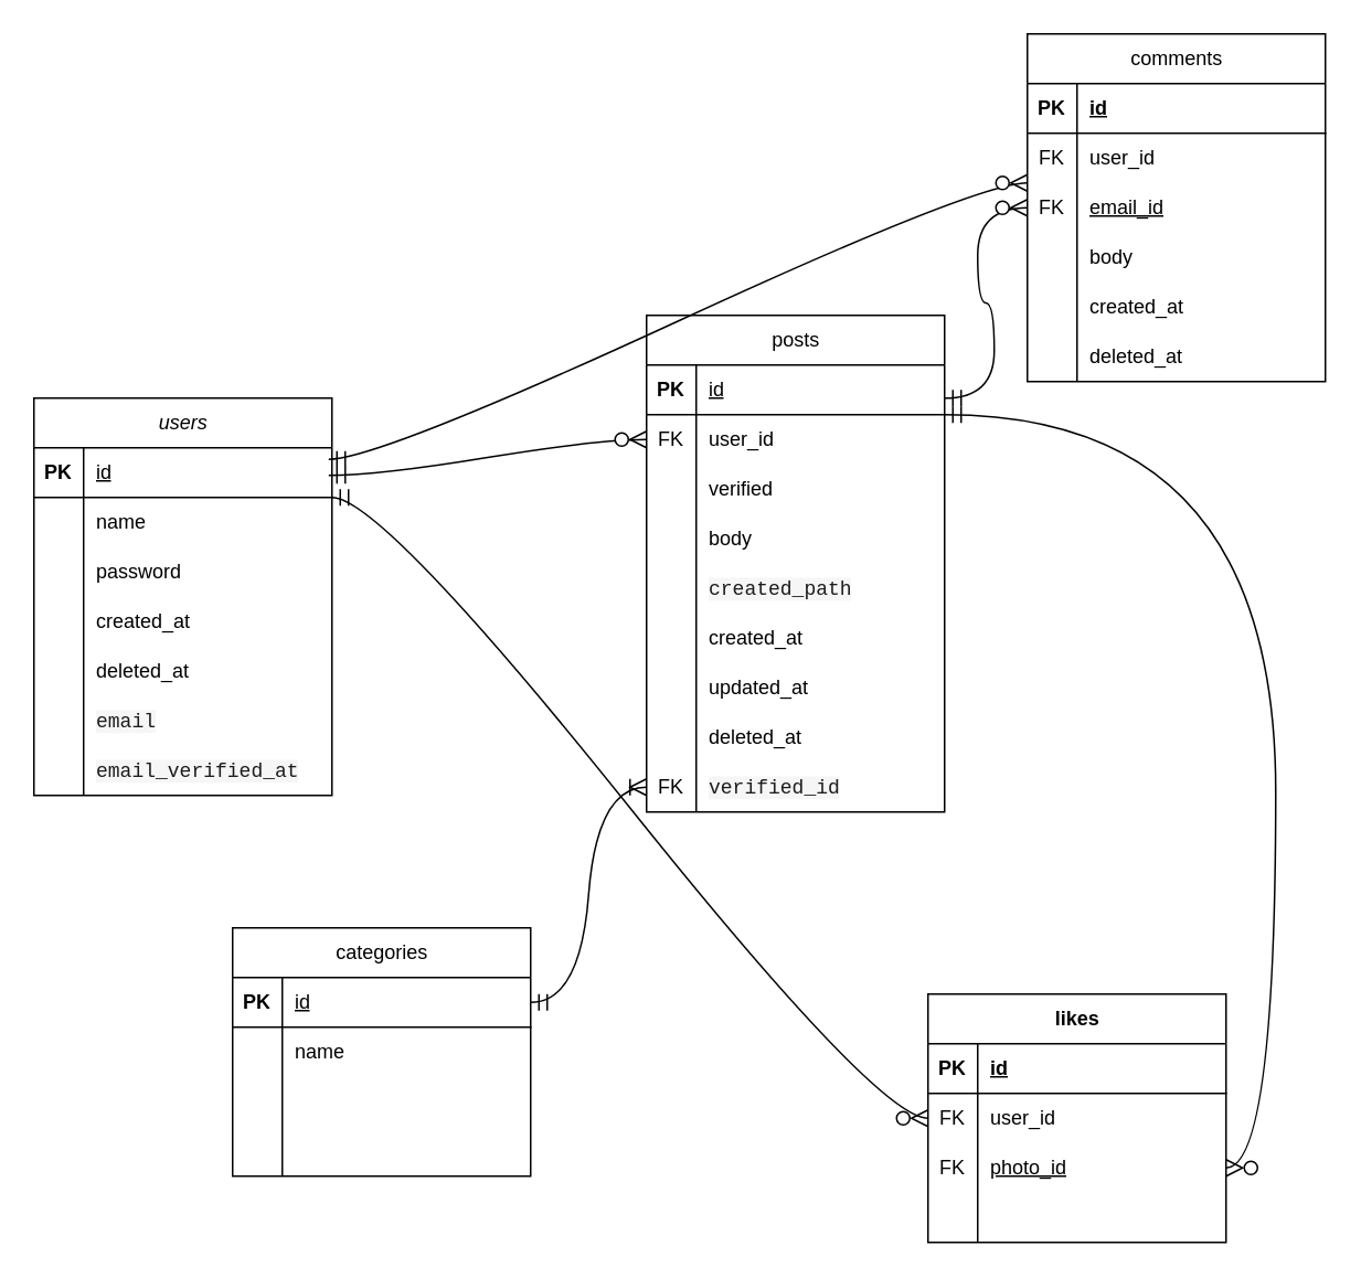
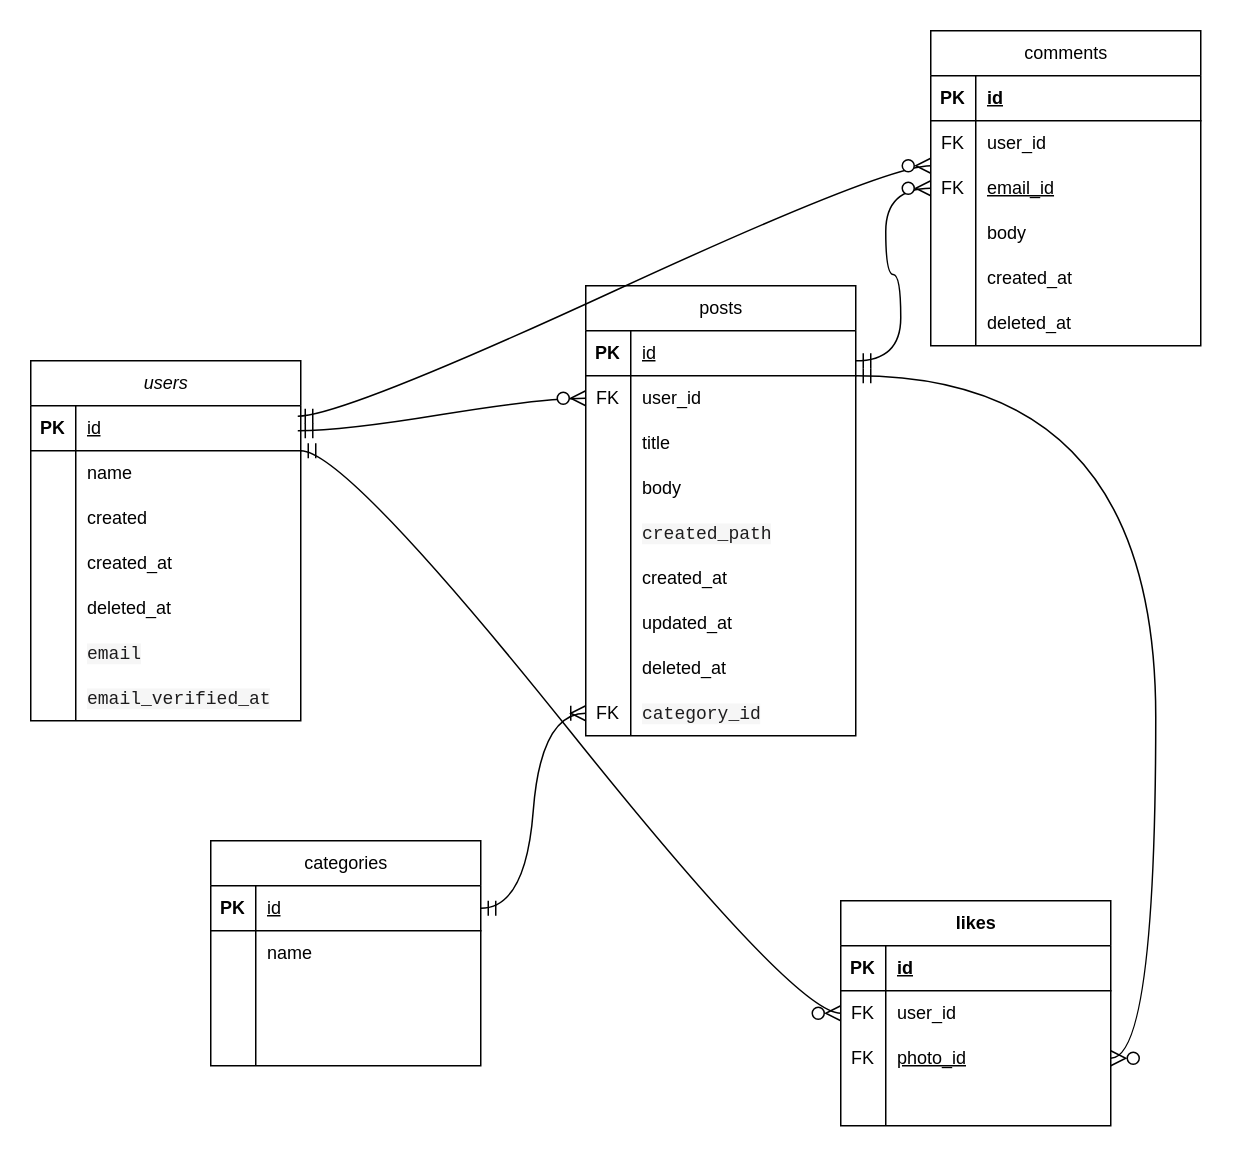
- <mxCell id="33" value="&lt;span style=&quot;text-wrap: nowrap;&quot;&gt;verified&lt;/span&gt;" style="shape=partialRectangle;connectable=0;fillColor=none;top=0;left=0;bottom=0;right=0;align=left;spacingLeft=6;overflow=hidden;whiteSpace=wrap;html=1;" parent="31" vertex="1"><mxGeometry x="30" width="150" height="30" as="geometry"><mxRectangle width="150" height="30" as="alternateBounds" /></mxGeometry></mxCell>
+ <mxCell id="33" value="&lt;span style=&quot;text-wrap: nowrap;&quot;&gt;title&lt;/span&gt;" style="shape=partialRectangle;connectable=0;fillColor=none;top=0;left=0;bottom=0;right=0;align=left;spacingLeft=6;overflow=hidden;whiteSpace=wrap;html=1;" parent="31" vertex="1"><mxGeometry x="30" width="150" height="30" as="geometry"><mxRectangle width="150" height="30" as="alternateBounds" /></mxGeometry></mxCell>
- <mxCell id="11" value="&lt;span style=&quot;text-wrap: nowrap;&quot;&gt;password&amp;nbsp; &amp;nbsp;&amp;nbsp;&lt;/span&gt;" style="shape=partialRectangle;connectable=0;fillColor=none;top=0;left=0;bottom=0;right=0;align=left;spacingLeft=6;overflow=hidden;whiteSpace=wrap;html=1;" parent="9" vertex="1"><mxGeometry x="30" width="150" height="30" as="geometry"><mxRectangle width="150" height="30" as="alternateBounds" /></mxGeometry></mxCell>
+ <mxCell id="11" value="&lt;span style=&quot;text-wrap: nowrap;&quot;&gt;created&amp;nbsp; &amp;nbsp;&amp;nbsp;&lt;/span&gt;" style="shape=partialRectangle;connectable=0;fillColor=none;top=0;left=0;bottom=0;right=0;align=left;spacingLeft=6;overflow=hidden;whiteSpace=wrap;html=1;" parent="9" vertex="1"><mxGeometry x="30" width="150" height="30" as="geometry"><mxRectangle width="150" height="30" as="alternateBounds" /></mxGeometry></mxCell>
- <mxCell id="51" value="&lt;span style=&quot;color: rgb(29, 28, 29); font-family: Monaco, Menlo, Consolas, &amp;quot;Courier New&amp;quot;, monospace; font-variant-ligatures: none; white-space-collapse: preserve; background-color: rgba(29, 28, 29, 0.04);&quot;&gt;verified_id&lt;/span&gt;" style="shape=partialRectangle;connectable=0;fillColor=none;top=0;left=0;bottom=0;right=0;align=left;spacingLeft=6;overflow=hidden;whiteSpace=wrap;html=1;" parent="49" vertex="1"><mxGeometry x="30" width="150" height="30" as="geometry"><mxRectangle width="150" height="30" as="alternateBounds" /></mxGeometry></mxCell>
+ <mxCell id="51" value="&lt;span style=&quot;color: rgb(29, 28, 29); font-family: Monaco, Menlo, Consolas, &amp;quot;Courier New&amp;quot;, monospace; font-variant-ligatures: none; white-space-collapse: preserve; background-color: rgba(29, 28, 29, 0.04);&quot;&gt;category_id&lt;/span&gt;" style="shape=partialRectangle;connectable=0;fillColor=none;top=0;left=0;bottom=0;right=0;align=left;spacingLeft=6;overflow=hidden;whiteSpace=wrap;html=1;" parent="49" vertex="1"><mxGeometry x="30" width="150" height="30" as="geometry"><mxRectangle width="150" height="30" as="alternateBounds" /></mxGeometry></mxCell>
